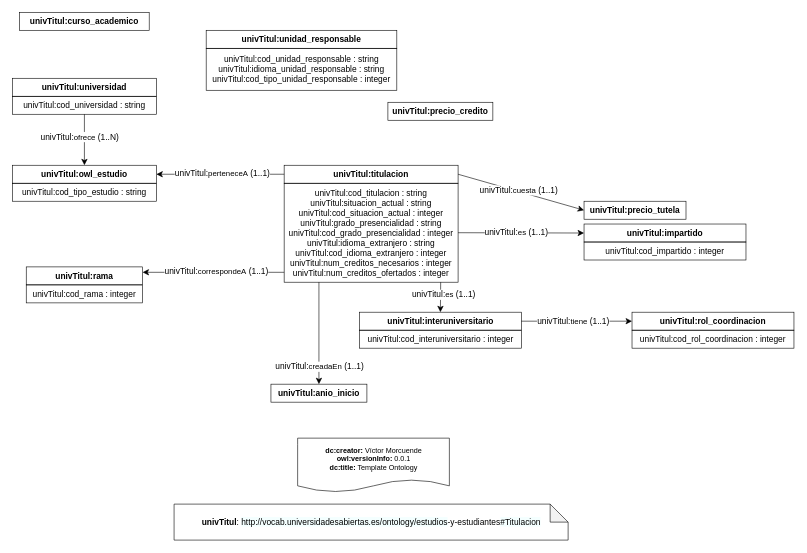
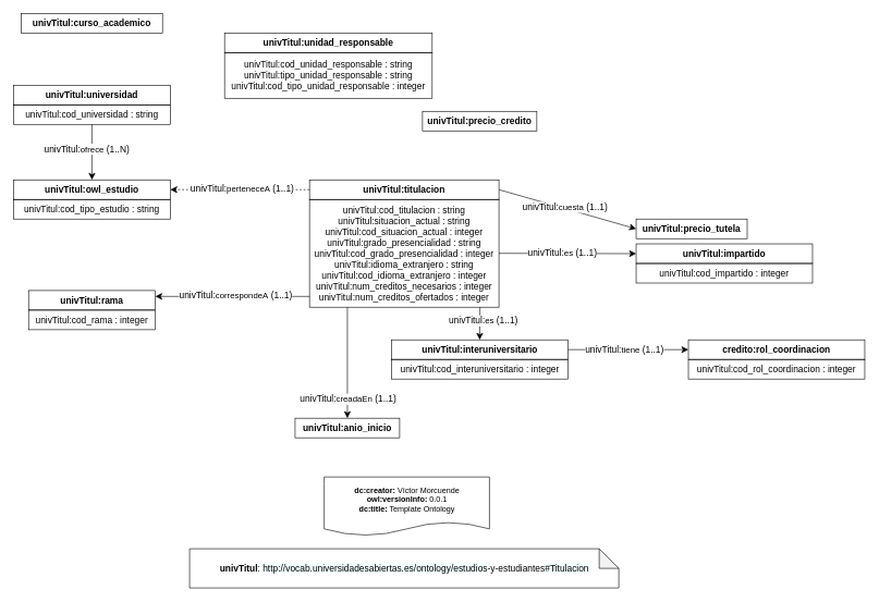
- <mxCell id="7" value="univTitul:cod_unidad_responsable&lt;b&gt;&amp;nbsp;&lt;/b&gt;: string&lt;br&gt;univTitul:idioma_unidad_responsable&lt;b&gt;&amp;nbsp;&lt;/b&gt;: string&lt;br&gt;univTitul:cod_tipo_unidad_responsable&lt;b&gt;&amp;nbsp;&lt;/b&gt;: integer" style="rounded=0;whiteSpace=wrap;html=1;snapToPoint=1;points=[[0.1,0],[0.2,0],[0.3,0],[0.4,0],[0.5,0],[0.6,0],[0.7,0],[0.8,0],[0.9,0],[0,0.1],[0,0.3],[0,0.5],[0,0.7],[0,0.9],[0.1,1],[0.2,1],[0.3,1],[0.4,1],[0.5,1],[0.6,1],[0.7,1],[0.8,1],[0.9,1],[1,0.1],[1,0.3],[1,0.5],[1,0.7],[1,0.9]];fontFamily=Helvetica;fontSize=14;fillColor=none;" parent="1" vertex="1"><mxGeometry x="343" y="80" width="317.87" height="70" as="geometry" /></mxCell>
+ <mxCell id="7" value="univTitul:cod_unidad_responsable&lt;b&gt;&amp;nbsp;&lt;/b&gt;: string&lt;br&gt;univTitul:tipo_unidad_responsable&lt;b&gt;&amp;nbsp;&lt;/b&gt;: string&lt;br&gt;univTitul:cod_tipo_unidad_responsable&lt;b&gt;&amp;nbsp;&lt;/b&gt;: integer" style="rounded=0;whiteSpace=wrap;html=1;snapToPoint=1;points=[[0.1,0],[0.2,0],[0.3,0],[0.4,0],[0.5,0],[0.6,0],[0.7,0],[0.8,0],[0.9,0],[0,0.1],[0,0.3],[0,0.5],[0,0.7],[0,0.9],[0.1,1],[0.2,1],[0.3,1],[0.4,1],[0.5,1],[0.6,1],[0.7,1],[0.8,1],[0.9,1],[1,0.1],[1,0.3],[1,0.5],[1,0.7],[1,0.9]];fontFamily=Helvetica;fontSize=14;fillColor=none;" parent="1" vertex="1"><mxGeometry x="343" y="80" width="317.87" height="70" as="geometry" /></mxCell>
- <mxCell id="15" value="" style="endArrow=classic;html=1;exitX=0;exitY=0.5;exitDx=0;exitDy=0;entryX=1;entryY=0.5;entryDx=0;entryDy=0;endSize=8;arcSize=0;rounded=0;fontFamily=Helvetica;fontSize=14;" parent="1" source="14" target="10" edge="1"><mxGeometry width="50" height="50" relative="1" as="geometry"><mxPoint x="178" y="285" as="sourcePoint" /><mxPoint x="178" y="170" as="targetPoint" /></mxGeometry></mxCell>
+ <mxCell id="15" value="" style="endArrow=classic;html=1;exitX=0;exitY=0.5;exitDx=0;exitDy=0;entryX=1;entryY=0.5;entryDx=0;entryDy=0;endSize=8;arcSize=0;rounded=0;fontFamily=Helvetica;fontSize=14;dashed=1;" parent="1" source="14" target="10" edge="1"><mxGeometry width="50" height="50" relative="1" as="geometry"><mxPoint x="178" y="285" as="sourcePoint" /><mxPoint x="178" y="170" as="targetPoint" /></mxGeometry></mxCell>
- <mxCell id="26" value="&lt;b&gt;univTitul&lt;/b&gt;&lt;b&gt;:rol_coordinacion&lt;/b&gt;" style="rounded=0;whiteSpace=wrap;html=1;snapToPoint=1;points=[[0.1,0],[0.2,0],[0.3,0],[0.4,0],[0.5,0],[0.6,0],[0.7,0],[0.8,0],[0.9,0],[0,0.1],[0,0.3],[0,0.5],[0,0.7],[0,0.9],[0.1,1],[0.2,1],[0.3,1],[0.4,1],[0.5,1],[0.6,1],[0.7,1],[0.8,1],[0.9,1],[1,0.1],[1,0.3],[1,0.5],[1,0.7],[1,0.9]];fontFamily=Helvetica;fontSize=14;fillColor=none;" parent="1" vertex="1"><mxGeometry x="1053" y="520" width="270" height="30" as="geometry" /></mxCell>
+ <mxCell id="26" value="&lt;b&gt;credito&lt;/b&gt;&lt;b&gt;:rol_coordinacion&lt;/b&gt;" style="rounded=0;whiteSpace=wrap;html=1;snapToPoint=1;points=[[0.1,0],[0.2,0],[0.3,0],[0.4,0],[0.5,0],[0.6,0],[0.7,0],[0.8,0],[0.9,0],[0,0.1],[0,0.3],[0,0.5],[0,0.7],[0,0.9],[0.1,1],[0.2,1],[0.3,1],[0.4,1],[0.5,1],[0.6,1],[0.7,1],[0.8,1],[0.9,1],[1,0.1],[1,0.3],[1,0.5],[1,0.7],[1,0.9]];fontFamily=Helvetica;fontSize=14;fillColor=none;" parent="1" vertex="1"><mxGeometry x="1053" y="520" width="270" height="30" as="geometry" /></mxCell>
